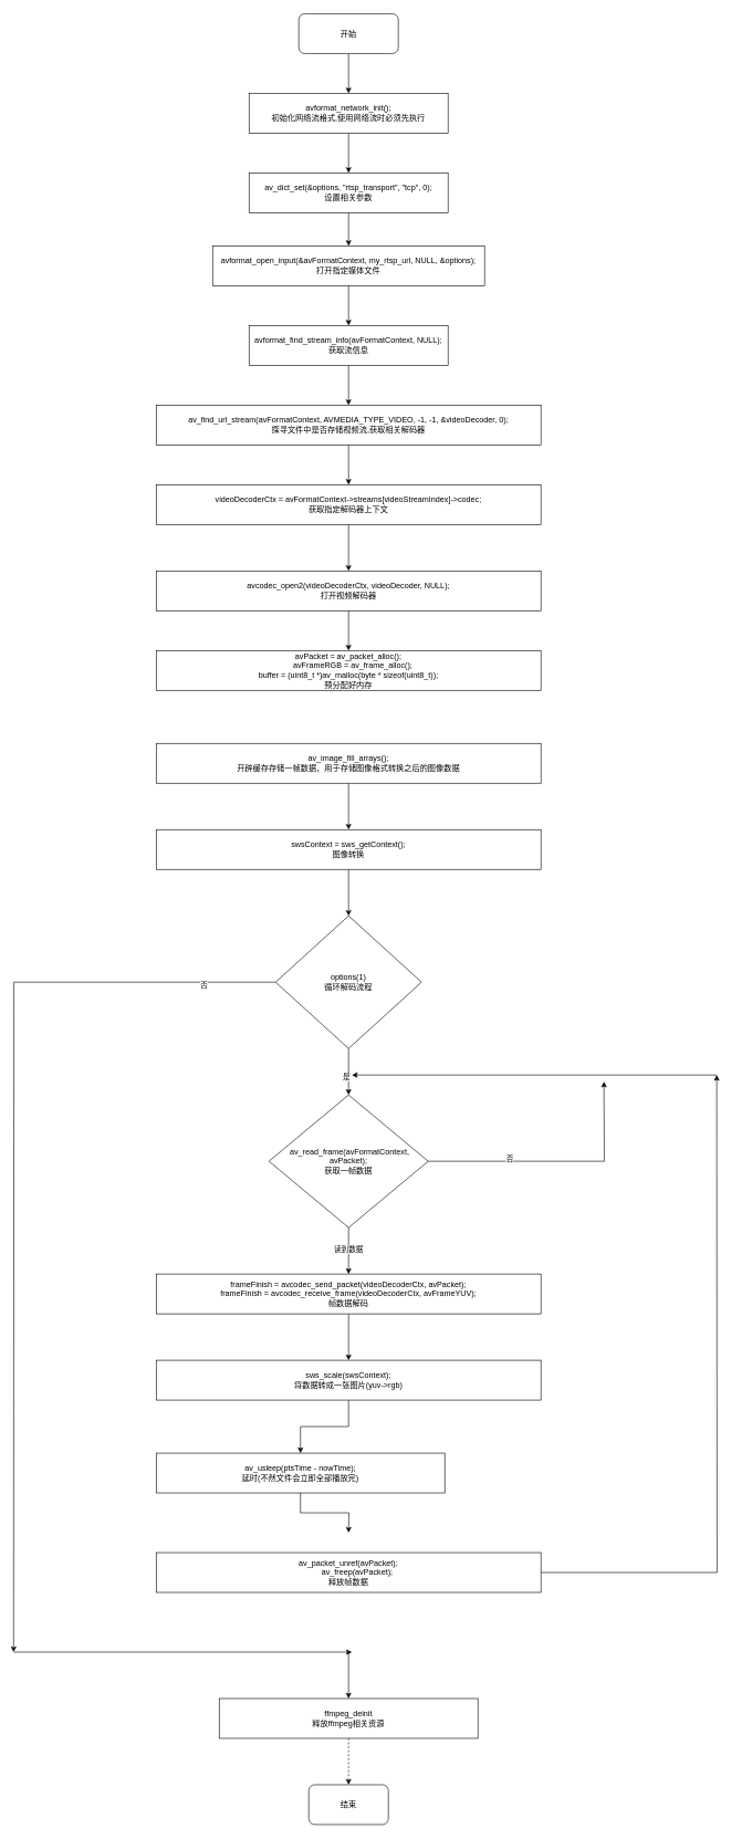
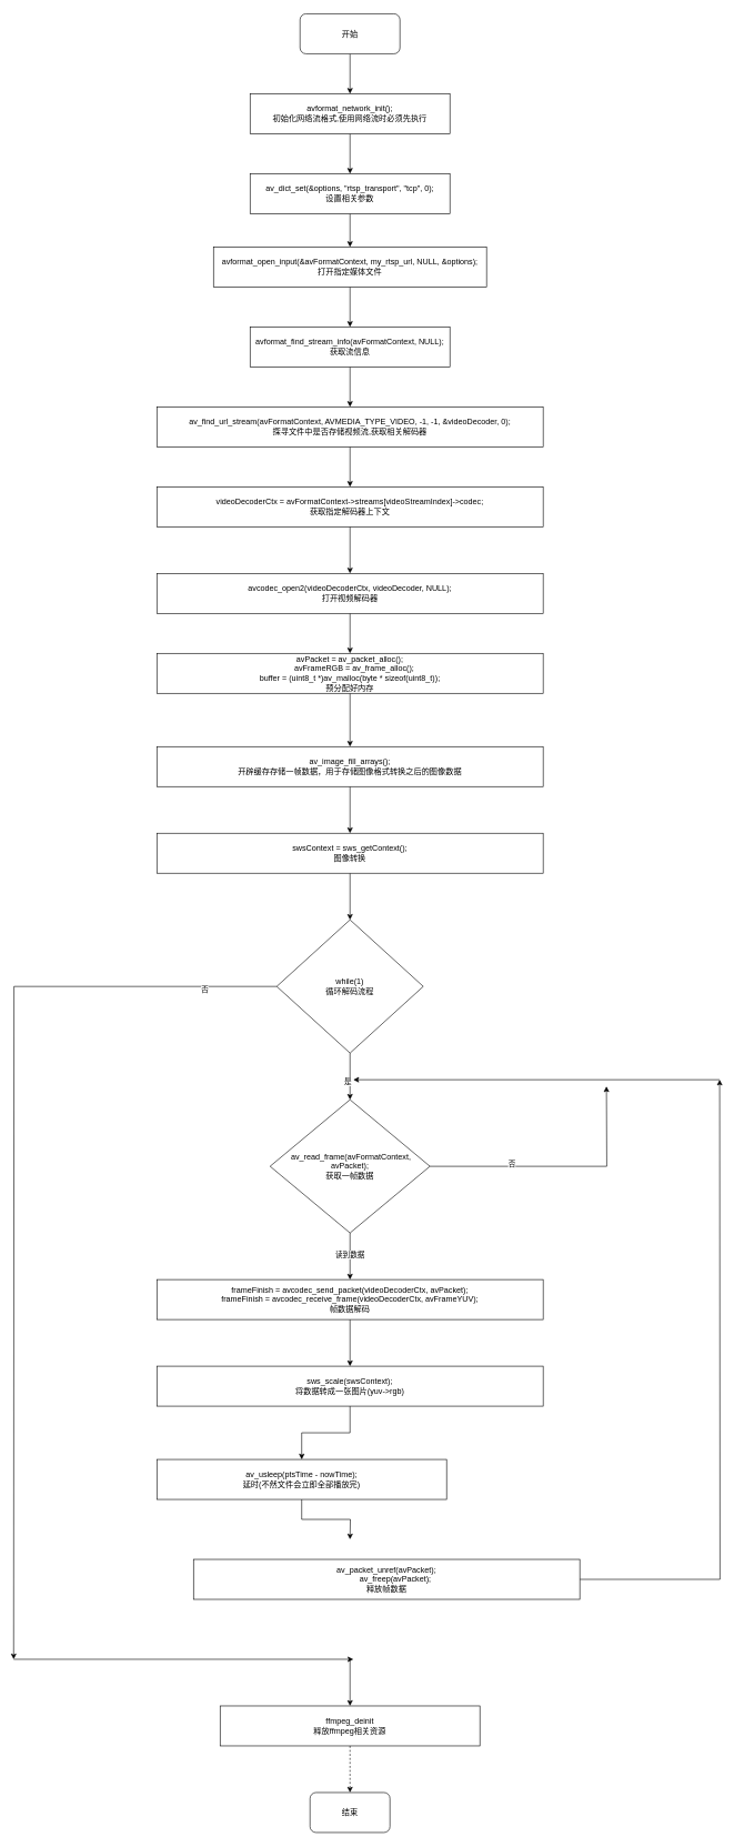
+ <mxCell id="18" value="" style="edgeStyle=orthogonalEdgeStyle;rounded=0;orthogonalLoop=1;jettySize=auto;html=1;" edge="1" parent="1" source="19" target="21"><mxGeometry relative="1" as="geometry" /></mxCell>
- <mxCell id="43" value="options(1)&lt;div&gt;循环解码流程&lt;/div&gt;" style="rhombus;whiteSpace=wrap;html=1;" vertex="1" parent="1"><mxGeometry x="415" y="1380" width="220" height="200" as="geometry" /></mxCell>
+ <mxCell id="43" value="while(1)&lt;div&gt;循环解码流程&lt;/div&gt;" style="rhombus;whiteSpace=wrap;html=1;" vertex="1" parent="1"><mxGeometry x="415" y="1380" width="220" height="200" as="geometry" /></mxCell>
- <mxCell id="36" value="&lt;div&gt;&lt;div&gt;&lt;div&gt;av_packet_unref(avPacket);&lt;/div&gt;&lt;div&gt;&amp;nbsp; &amp;nbsp; &amp;nbsp; &amp;nbsp; av_freep(avPacket);&lt;/div&gt;&lt;/div&gt;&lt;/div&gt;&lt;div&gt;释放帧数据&lt;br&gt;&lt;/div&gt;" style="rounded=0;whiteSpace=wrap;html=1;" vertex="1" parent="1"><mxGeometry x="235" y="2340" width="580" height="60" as="geometry" /></mxCell>
+ <mxCell id="36" value="&lt;div&gt;&lt;div&gt;&lt;div&gt;av_packet_unref(avPacket);&lt;/div&gt;&lt;div&gt;&amp;nbsp; &amp;nbsp; &amp;nbsp; &amp;nbsp; av_freep(avPacket);&lt;/div&gt;&lt;/div&gt;&lt;/div&gt;&lt;div&gt;释放帧数据&lt;br&gt;&lt;/div&gt;" style="rounded=0;whiteSpace=wrap;html=1;" vertex="1" parent="1"><mxGeometry x="290" y="2340" width="580" height="60" as="geometry" /></mxCell>
